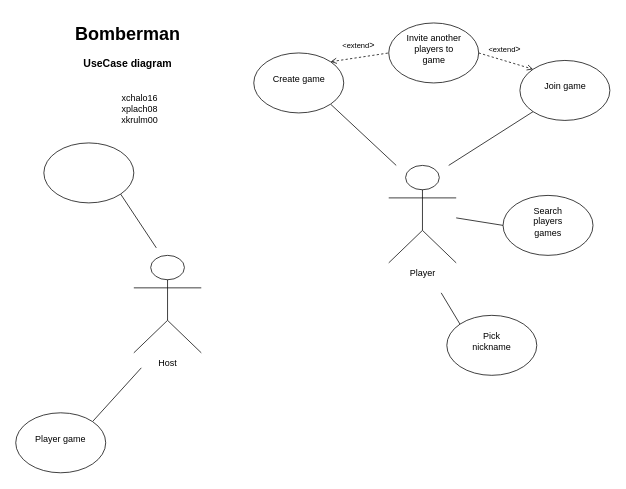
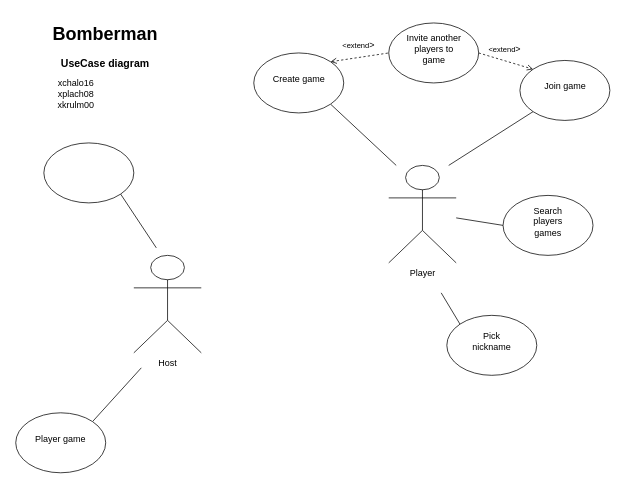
- <mxCell id="28" value="&lt;h1&gt;Bomberman&lt;/h1&gt;&lt;div&gt;&lt;h3&gt;UseCase diagram&lt;/h3&gt;&lt;/div&gt;" style="text;html=1;strokeColor=none;fillColor=none;align=center;verticalAlign=middle;whiteSpace=wrap;rounded=0;" vertex="1" parent="1"><mxGeometry x="50.5" y="20" width="238" height="80" as="geometry" /></mxCell>
+ <mxCell id="28" value="&lt;h1&gt;Bomberman&lt;/h1&gt;&lt;div&gt;&lt;h3&gt;UseCase diagram&lt;/h3&gt;&lt;/div&gt;" style="text;html=1;strokeColor=none;fillColor=none;align=center;verticalAlign=middle;whiteSpace=wrap;rounded=0;" vertex="1" parent="1"><mxGeometry x="20.5" y="20" width="238" height="80" as="geometry" /></mxCell>
- <mxCell id="29" value="&lt;div&gt;xchalo16&lt;/div&gt;&lt;div&gt;xplach08&lt;/div&gt;&lt;div&gt;xkrulm00&lt;/div&gt;" style="text;html=1;strokeColor=none;fillColor=none;align=center;verticalAlign=middle;whiteSpace=wrap;rounded=0;" vertex="1" parent="1"><mxGeometry x="165.5" y="135" width="40" height="20" as="geometry" /></mxCell>
+ <mxCell id="29" value="&lt;div&gt;xchalo16&lt;/div&gt;&lt;div&gt;xplach08&lt;/div&gt;&lt;div&gt;xkrulm00&lt;/div&gt;" style="text;html=1;strokeColor=none;fillColor=none;align=center;verticalAlign=middle;whiteSpace=wrap;rounded=0;" vertex="1" parent="1"><mxGeometry x="80.5" y="115" width="40" height="20" as="geometry" /></mxCell>
